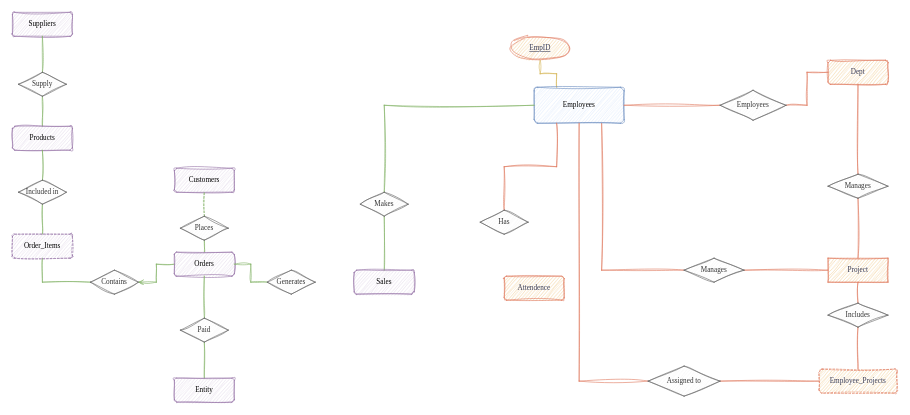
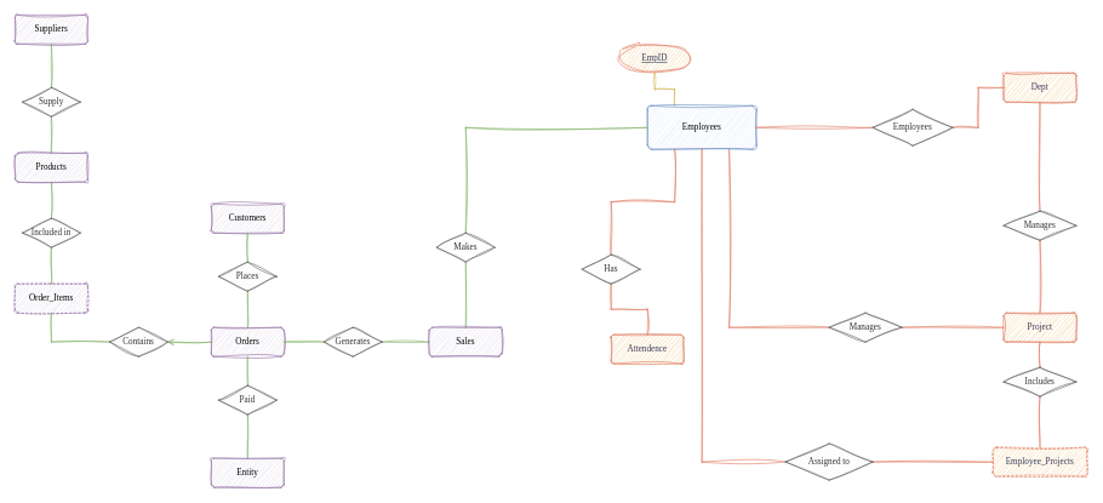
- <mxCell id="35" style="edgeStyle=orthogonalEdgeStyle;rounded=0;sketch=1;hachureGap=4;jiggle=2;curveFitting=1;orthogonalLoop=1;jettySize=auto;html=1;exitX=0.5;exitY=0;exitDx=0;exitDy=0;entryX=0.5;entryY=1;entryDx=0;entryDy=0;strokeColor=#82b366;fontFamily=Architects Daughter;fontSource=https%3A%2F%2Ffonts.googleapis.com%2Fcss%3Ffamily%3DArchitects%2BDaughter;fontColor=#393C56;fillColor=#d5e8d4;endArrow=none;startFill=0;dashed=1;" parent="1" source="36" target="34" edge="1"><mxGeometry relative="1" as="geometry" /></mxCell>
+ <mxCell id="35" style="edgeStyle=orthogonalEdgeStyle;rounded=0;sketch=1;hachureGap=4;jiggle=2;curveFitting=1;orthogonalLoop=1;jettySize=auto;html=1;exitX=0.5;exitY=0;exitDx=0;exitDy=0;entryX=0.5;entryY=1;entryDx=0;entryDy=0;strokeColor=#82b366;fontFamily=Architects Daughter;fontSource=https%3A%2F%2Ffonts.googleapis.com%2Fcss%3Ffamily%3DArchitects%2BDaughter;fontColor=#393C56;fillColor=#d5e8d4;endArrow=none;startFill=0;" parent="1" source="36" target="34" edge="1"><mxGeometry relative="1" as="geometry" /></mxCell>
+ <mxCell id="9" style="edgeStyle=orthogonalEdgeStyle;rounded=0;sketch=1;hachureGap=4;jiggle=2;curveFitting=1;orthogonalLoop=1;jettySize=auto;html=1;exitX=0.5;exitY=0;exitDx=0;exitDy=0;entryX=0.5;entryY=1;entryDx=0;entryDy=0;strokeColor=#E07A5F;fontFamily=Architects Daughter;fontSource=https%3A%2F%2Ffonts.googleapis.com%2Fcss%3Ffamily%3DArchitects%2BDaughter;fontColor=#393C56;fillColor=#F2CC8F;endArrow=none;startFill=0;" parent="1" source="10" target="20" edge="1"><mxGeometry relative="1" as="geometry" /></mxCell>
- <mxCell id="33" value="Orders" style="rounded=1;arcSize=10;whiteSpace=wrap;html=1;align=center;sketch=1;hachureGap=4;jiggle=2;curveFitting=1;strokeColor=#9673a6;fontFamily=Architects Daughter;fontSource=https%3A%2F%2Ffonts.googleapis.com%2Fcss%3Ffamily%3DArchitects%2BDaughter;fillColor=#e1d5e7;" parent="1" vertex="1"><mxGeometry x="290" y="420" width="100" height="40" as="geometry" /></mxCell>
+ <mxCell id="33" value="Orders" style="rounded=1;arcSize=10;whiteSpace=wrap;html=1;align=center;sketch=1;hachureGap=4;jiggle=2;curveFitting=1;strokeColor=#9673a6;fontFamily=Architects Daughter;fontSource=https%3A%2F%2Ffonts.googleapis.com%2Fcss%3Ffamily%3DArchitects%2BDaughter;fillColor=#e1d5e7;" parent="1" vertex="1"><mxGeometry x="290" y="450" width="100" height="40" as="geometry" /></mxCell>
- <mxCell id="8" value="Project" style="arcSize=10;whiteSpace=wrap;html=1;align=center;sketch=1;hachureGap=4;jiggle=2;curveFitting=1;strokeColor=#E07A5F;fontFamily=Architects Daughter;fontSource=https%3A%2F%2Ffonts.googleapis.com%2Fcss%3Ffamily%3DArchitects%2BDaughter;fontColor=#393C56;fillColor=#F2CC8F;rounded=0;" parent="1" vertex="1"><mxGeometry x="1380" y="430" width="100" height="40" as="geometry" /></mxCell>
+ <mxCell id="8" value="Project" style="rounded=1;arcSize=10;whiteSpace=wrap;html=1;align=center;sketch=1;hachureGap=4;jiggle=2;curveFitting=1;strokeColor=#E07A5F;fontFamily=Architects Daughter;fontSource=https%3A%2F%2Ffonts.googleapis.com%2Fcss%3Ffamily%3DArchitects%2BDaughter;fontColor=#393C56;fillColor=#F2CC8F;" parent="1" vertex="1"><mxGeometry x="1380" y="430" width="100" height="40" as="geometry" /></mxCell>
+ <mxCell id="12" style="edgeStyle=orthogonalEdgeStyle;rounded=0;sketch=1;hachureGap=4;jiggle=2;curveFitting=1;orthogonalLoop=1;jettySize=auto;html=1;exitX=0;exitY=0.5;exitDx=0;exitDy=0;entryX=1;entryY=0.5;entryDx=0;entryDy=0;strokeColor=#82b366;fontFamily=Architects Daughter;fontSource=https%3A%2F%2Ffonts.googleapis.com%2Fcss%3Ffamily%3DArchitects%2BDaughter;fontColor=#393C56;fillColor=#d5e8d4;endArrow=none;startFill=0;" parent="1" source="13" target="38" edge="1"><mxGeometry relative="1" as="geometry" /></mxCell>
